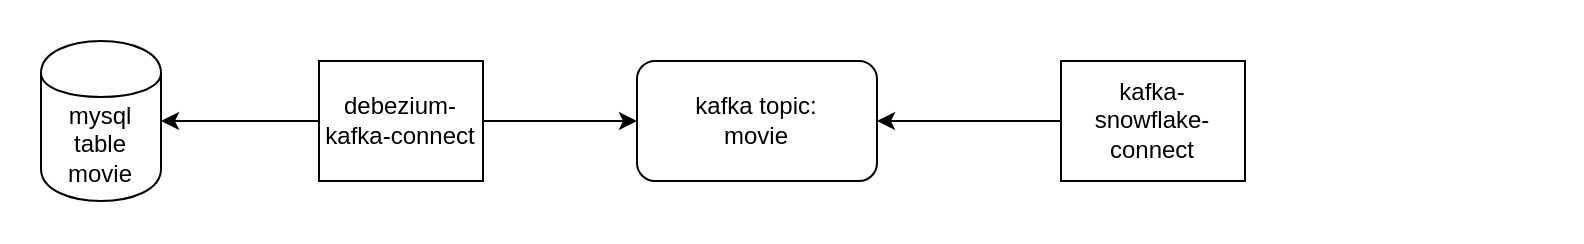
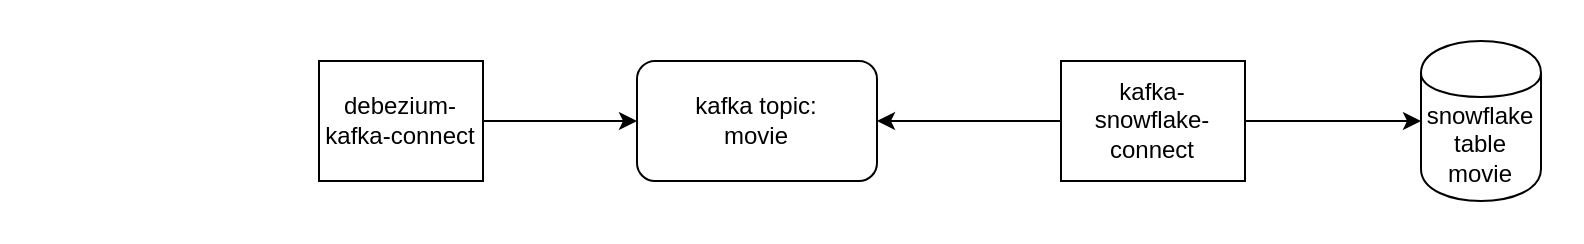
- <mxCell id="2" value="mysql&lt;br&gt;table movie" style="shape=cylinder;whiteSpace=wrap;html=1;boundedLbl=1;backgroundOutline=1;" parent="1" vertex="1"><mxGeometry x="20" y="20" width="60" height="80" as="geometry" /></mxCell>
- <mxCell id="3" style="edgeStyle=orthogonalEdgeStyle;rounded=0;orthogonalLoop=1;jettySize=auto;html=1;entryX=1;entryY=0.5;entryDx=0;entryDy=0;" parent="1" source="5" target="2" edge="1"><mxGeometry relative="1" as="geometry"><mxPoint x="58" y="60" as="targetPoint" /></mxGeometry></mxCell>
+ <mxCell id="9" style="edgeStyle=orthogonalEdgeStyle;rounded=0;orthogonalLoop=1;jettySize=auto;html=1;exitX=1;exitY=0.5;exitDx=0;exitDy=0;entryX=0;entryY=0.5;entryDx=0;entryDy=0;" parent="1" source="8" target="10" edge="1"><mxGeometry relative="1" as="geometry"><mxPoint x="700" y="66" as="targetPoint" /></mxGeometry></mxCell>
+ <mxCell id="10" value="snowflake&lt;br&gt;table movie" style="shape=cylinder;whiteSpace=wrap;html=1;boundedLbl=1;backgroundOutline=1;" parent="1" vertex="1"><mxGeometry x="710" y="20" width="60" height="80" as="geometry" /></mxCell>
